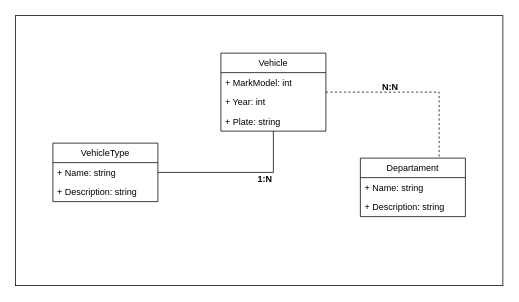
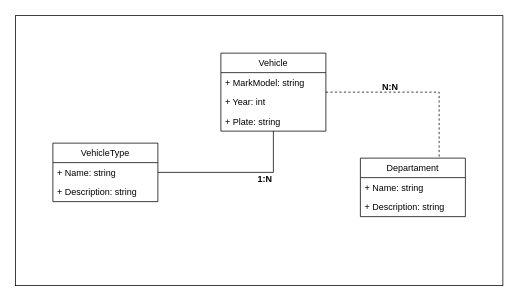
- <mxCell id="4" value="+ MarkModel: int" style="text;strokeColor=none;fillColor=none;align=left;verticalAlign=top;spacingLeft=4;spacingRight=4;overflow=hidden;rotatable=0;points=[[0,0.5],[1,0.5]];portConstraint=eastwest;whiteSpace=wrap;html=1;" vertex="1" parent="3"><mxGeometry y="26" width="140" height="26" as="geometry" /></mxCell>
+ <mxCell id="4" value="+ MarkModel: string" style="text;strokeColor=none;fillColor=none;align=left;verticalAlign=top;spacingLeft=4;spacingRight=4;overflow=hidden;rotatable=0;points=[[0,0.5],[1,0.5]];portConstraint=eastwest;whiteSpace=wrap;html=1;" vertex="1" parent="3"><mxGeometry y="26" width="140" height="26" as="geometry" /></mxCell>
